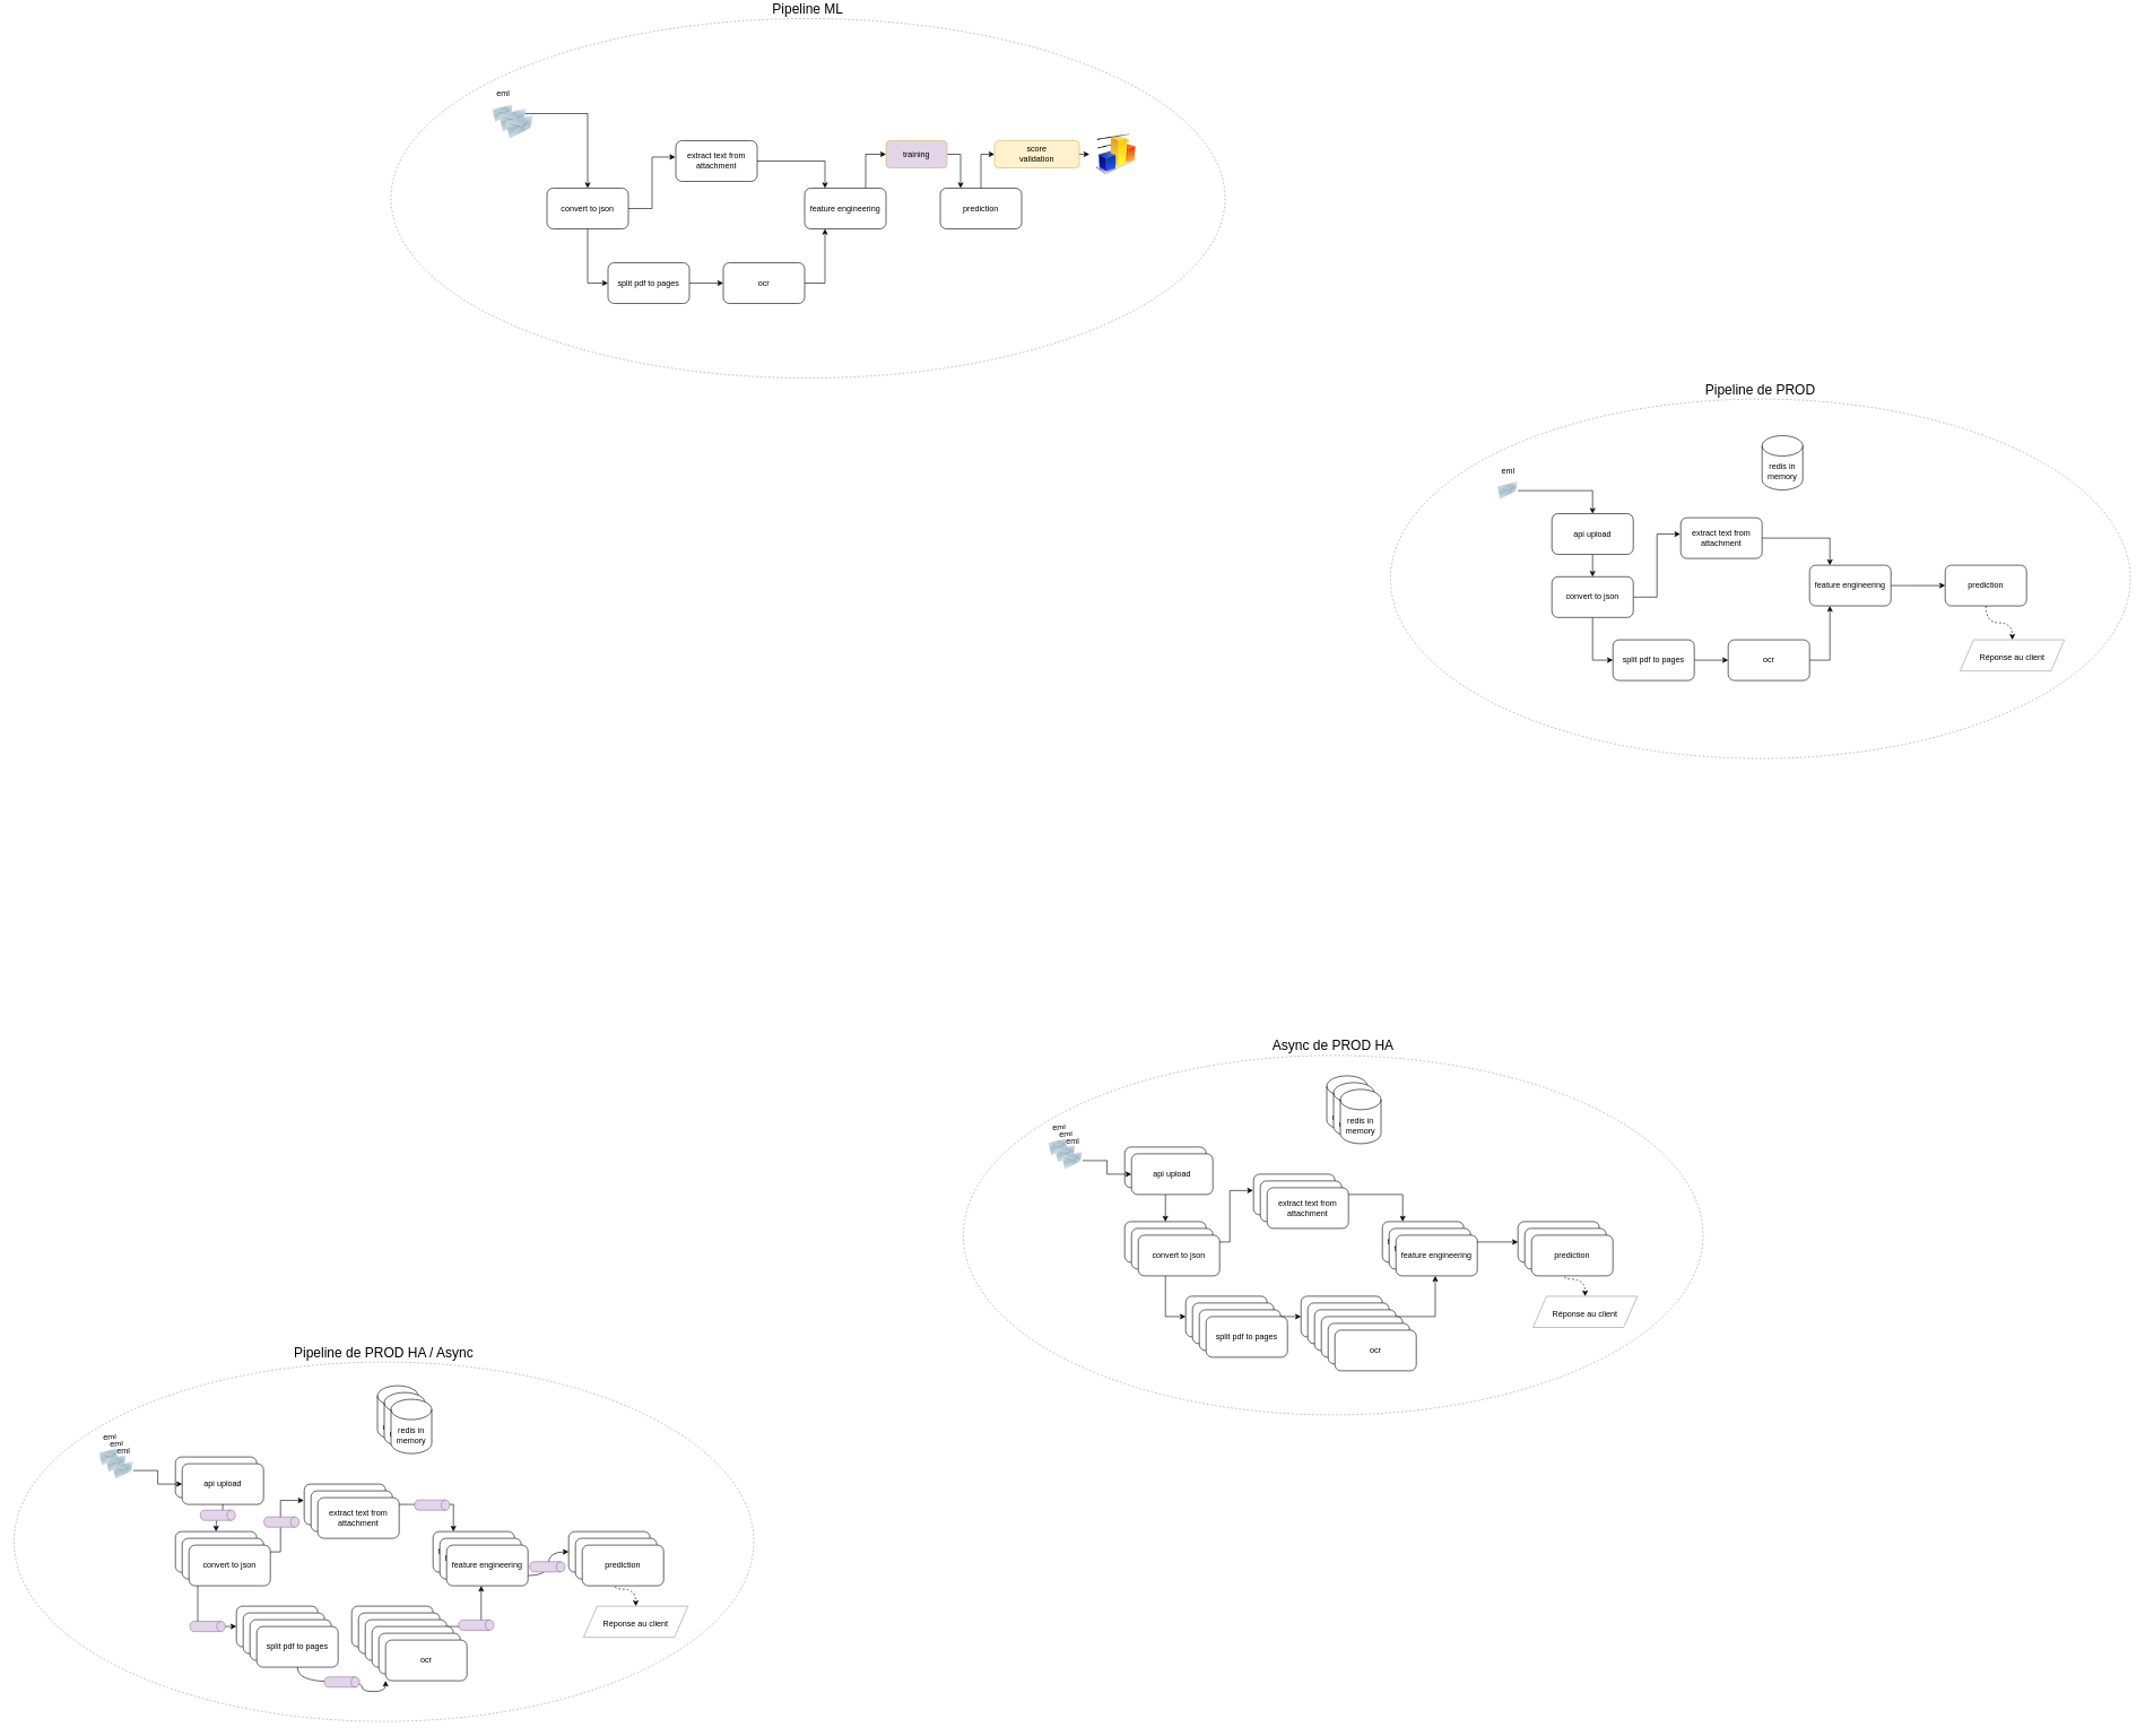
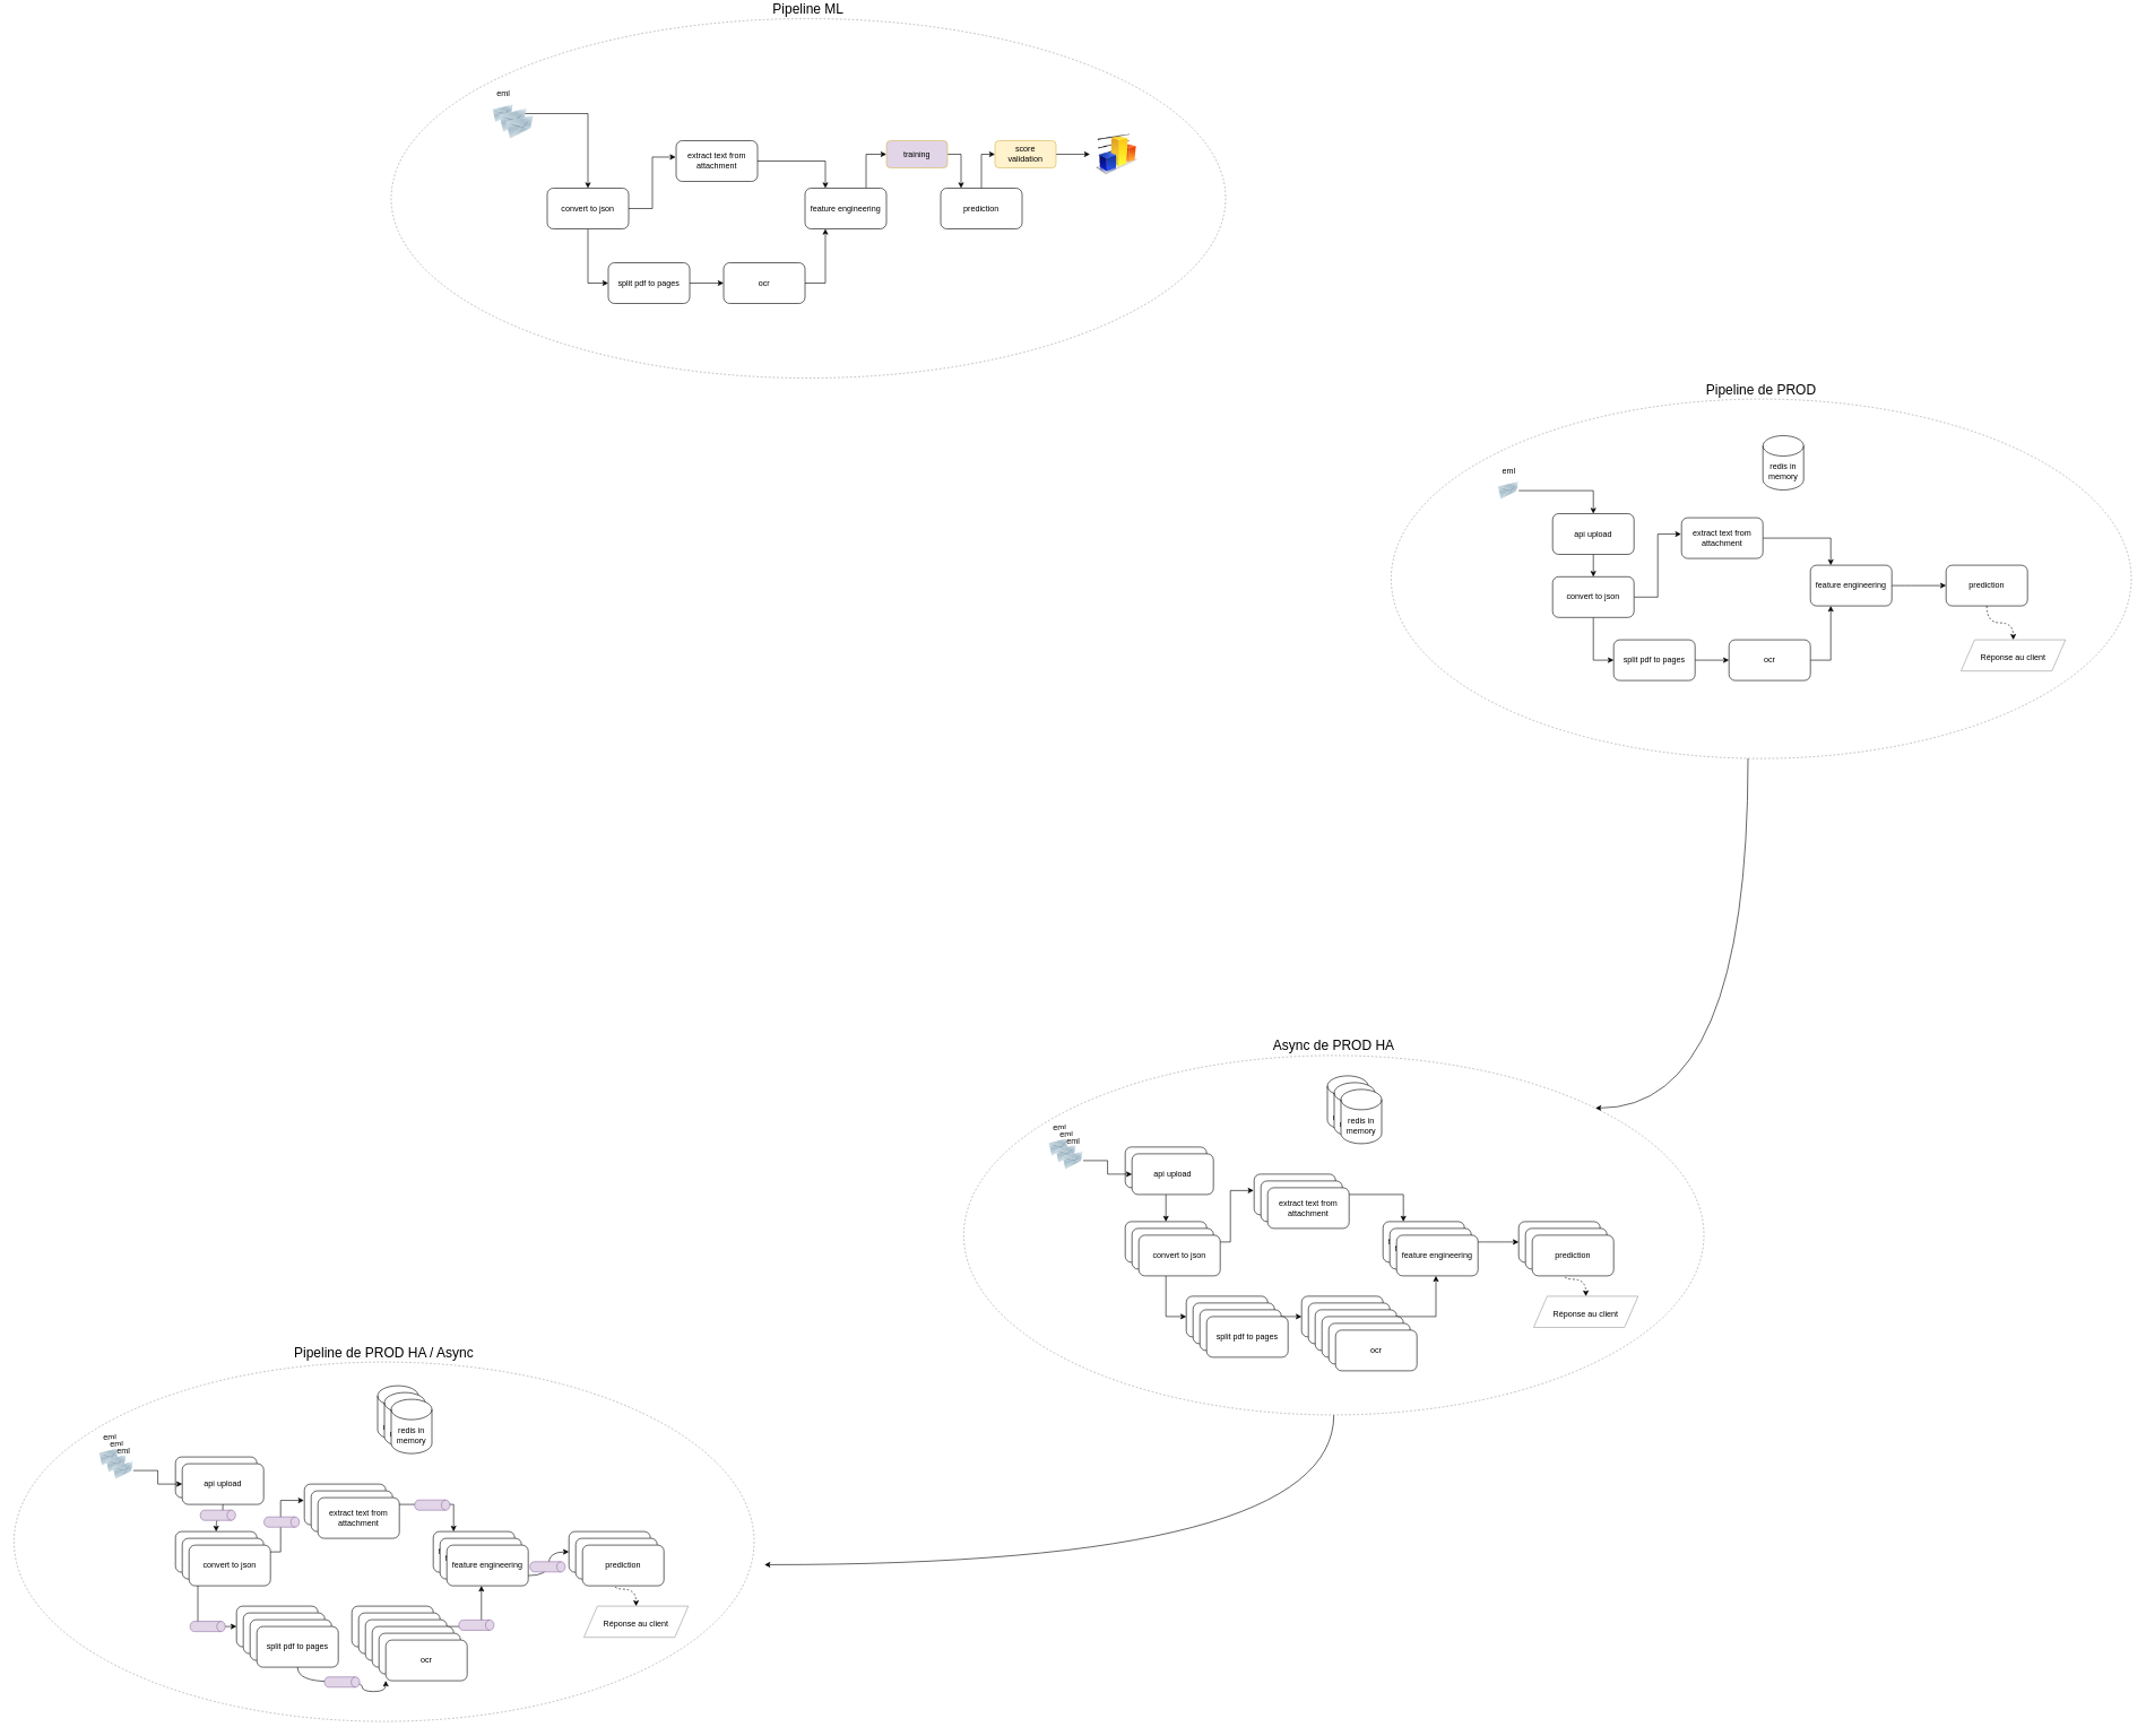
- <mxCell id="19" value="score&lt;br&gt;validation" style="rounded=1;whiteSpace=wrap;html=1;fillColor=#fff2cc;strokeColor=#d6b656;" vertex="1" parent="1"><mxGeometry x="1466" y="200" width="125" height="40" as="geometry" /></mxCell>
+ <mxCell id="19" value="score&lt;br&gt;validation" style="rounded=1;whiteSpace=wrap;html=1;fillColor=#fff2cc;strokeColor=#d6b656;" vertex="1" parent="1"><mxGeometry x="1466" y="200" width="90" height="40" as="geometry" /></mxCell>
+ <mxCell id="25" style="edgeStyle=orthogonalEdgeStyle;curved=1;rounded=0;orthogonalLoop=1;jettySize=auto;html=1;entryX=1;entryY=0;entryDx=0;entryDy=0;fontSize=12;" edge="1" parent="1" source="26" target="44"><mxGeometry relative="1" as="geometry"><Array as="points"><mxPoint x="2576" y="1627" /></Array></mxGeometry></mxCell>
+ <mxCell id="43" style="edgeStyle=orthogonalEdgeStyle;rounded=0;orthogonalLoop=1;jettySize=auto;html=1;entryX=1.014;entryY=0.564;entryDx=0;entryDy=0;entryPerimeter=0;fontSize=12;curved=1;exitX=0.5;exitY=1;exitDx=0;exitDy=0;" edge="1" parent="1" source="44" target="88"><mxGeometry relative="1" as="geometry" /></mxCell>
